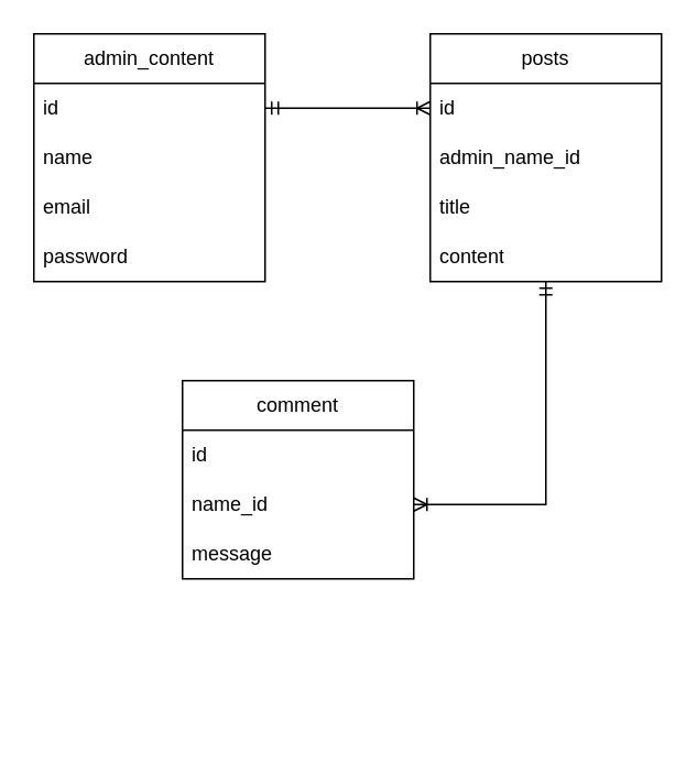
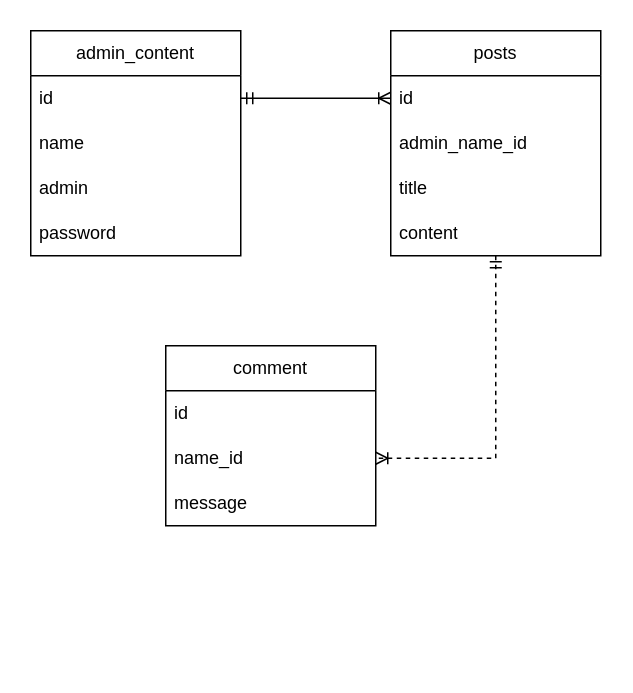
- <mxCell id="5" value="email" style="text;strokeColor=none;fillColor=none;align=left;verticalAlign=middle;spacingLeft=4;spacingRight=4;overflow=hidden;points=[[0,0.5],[1,0.5]];portConstraint=eastwest;rotatable=0;whiteSpace=wrap;html=1;" vertex="1" parent="2"><mxGeometry y="90" width="140" height="30" as="geometry" /></mxCell>
+ <mxCell id="5" value="admin" style="text;strokeColor=none;fillColor=none;align=left;verticalAlign=middle;spacingLeft=4;spacingRight=4;overflow=hidden;points=[[0,0.5],[1,0.5]];portConstraint=eastwest;rotatable=0;whiteSpace=wrap;html=1;" vertex="1" parent="2"><mxGeometry y="90" width="140" height="30" as="geometry" /></mxCell>
- <mxCell id="11" style="edgeStyle=orthogonalEdgeStyle;rounded=0;orthogonalLoop=1;jettySize=auto;html=1;entryX=1;entryY=0.5;entryDx=0;entryDy=0;startArrow=ERmandOne;startFill=0;endArrow=ERoneToMany;endFill=0;" edge="1" parent="1" source="12" target="9"><mxGeometry relative="1" as="geometry" /></mxCell>
+ <mxCell id="11" style="edgeStyle=orthogonalEdgeStyle;rounded=0;orthogonalLoop=1;jettySize=auto;html=1;entryX=1;entryY=0.5;entryDx=0;entryDy=0;startArrow=ERmandOne;startFill=0;endArrow=ERoneToMany;endFill=0;dashed=1;" edge="1" parent="1" source="12" target="9"><mxGeometry relative="1" as="geometry" /></mxCell>
